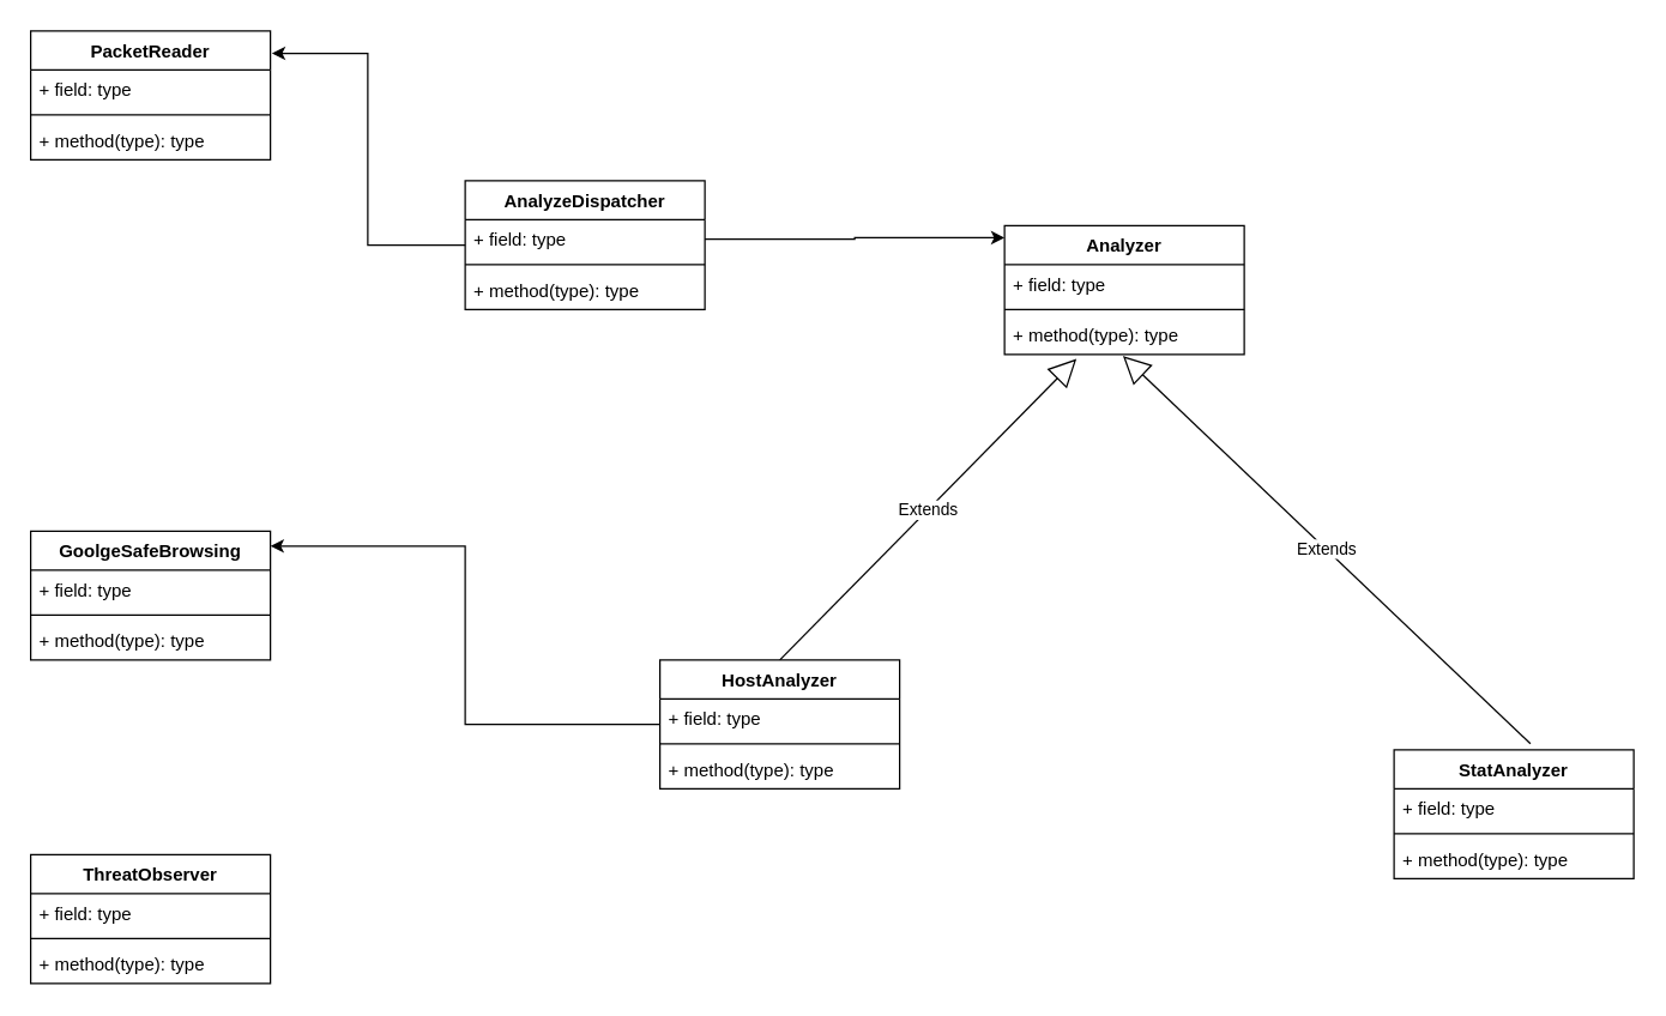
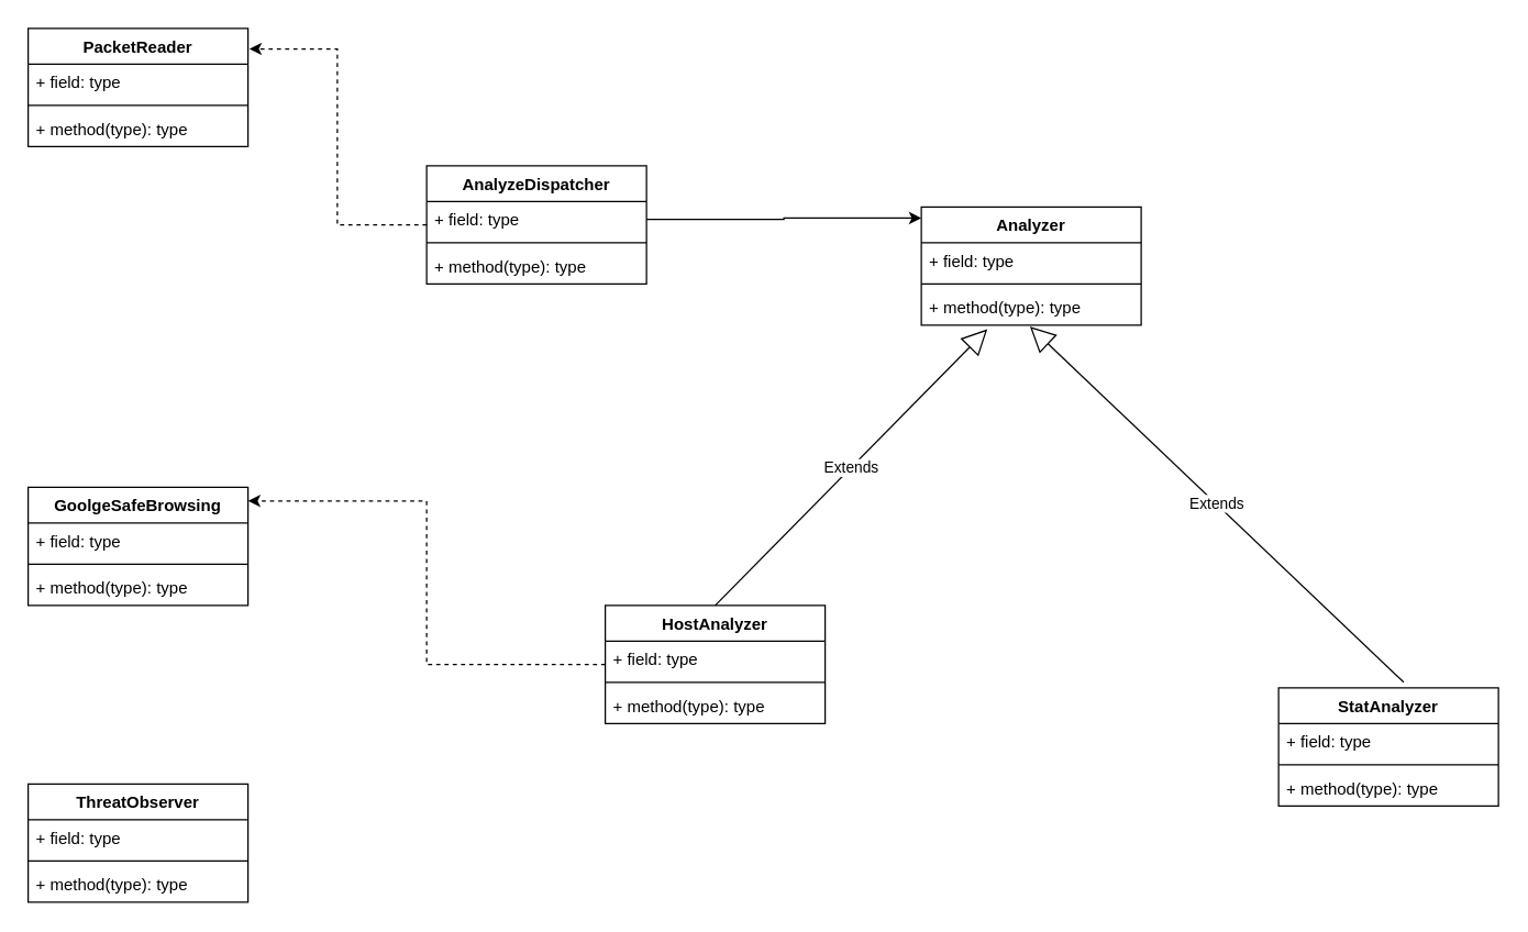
- <mxCell id="2" style="edgeStyle=orthogonalEdgeStyle;rounded=0;orthogonalLoop=1;jettySize=auto;html=1;entryX=1.006;entryY=0.174;entryDx=0;entryDy=0;entryPerimeter=0;" edge="1" parent="1" source="3" target="7"><mxGeometry relative="1" as="geometry" /></mxCell>
+ <mxCell id="2" style="edgeStyle=orthogonalEdgeStyle;rounded=0;orthogonalLoop=1;jettySize=auto;html=1;entryX=1.006;entryY=0.174;entryDx=0;entryDy=0;entryPerimeter=0;dashed=1;" edge="1" parent="1" source="3" target="7"><mxGeometry relative="1" as="geometry" /></mxCell>
- <mxCell id="22" style="edgeStyle=orthogonalEdgeStyle;rounded=0;orthogonalLoop=1;jettySize=auto;html=1;entryX=1;entryY=0.116;entryDx=0;entryDy=0;entryPerimeter=0;" edge="1" parent="1" source="23" target="31"><mxGeometry relative="1" as="geometry" /></mxCell>
+ <mxCell id="22" style="edgeStyle=orthogonalEdgeStyle;rounded=0;orthogonalLoop=1;jettySize=auto;html=1;entryX=1;entryY=0.116;entryDx=0;entryDy=0;entryPerimeter=0;dashed=1;" edge="1" parent="1" source="23" target="31"><mxGeometry relative="1" as="geometry" /></mxCell>
